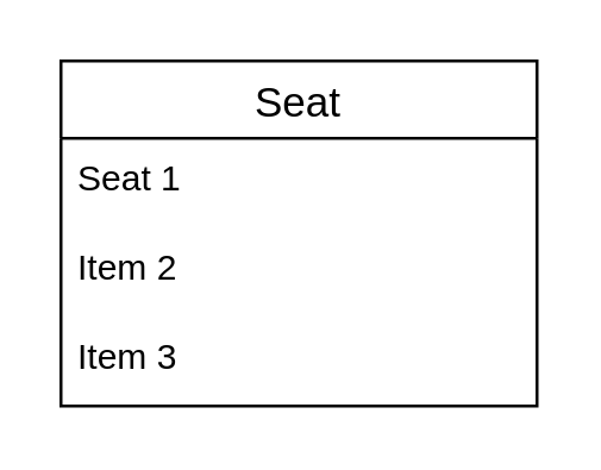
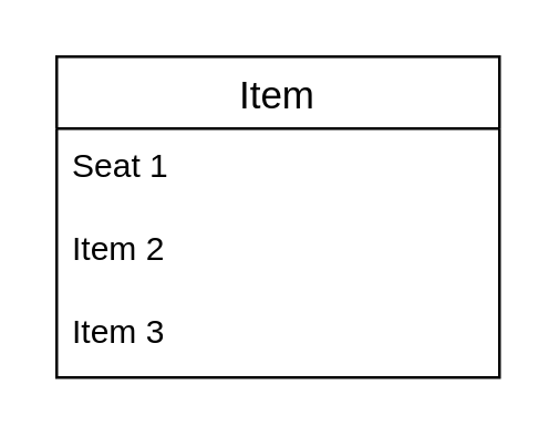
- <mxCell id="2" value="Seat" style="swimlane;fontStyle=0;childLayout=stackLayout;horizontal=1;startSize=26;horizontalStack=0;resizeParent=1;resizeParentMax=0;resizeLast=0;collapsible=1;marginBottom=0;align=center;fontSize=14;" vertex="1" parent="1"><mxGeometry x="20" y="20" width="160" height="116" as="geometry" /></mxCell>
+ <mxCell id="2" value="Item" style="swimlane;fontStyle=0;childLayout=stackLayout;horizontal=1;startSize=26;horizontalStack=0;resizeParent=1;resizeParentMax=0;resizeLast=0;collapsible=1;marginBottom=0;align=center;fontSize=14;" vertex="1" parent="1"><mxGeometry x="20" y="20" width="160" height="116" as="geometry" /></mxCell>
